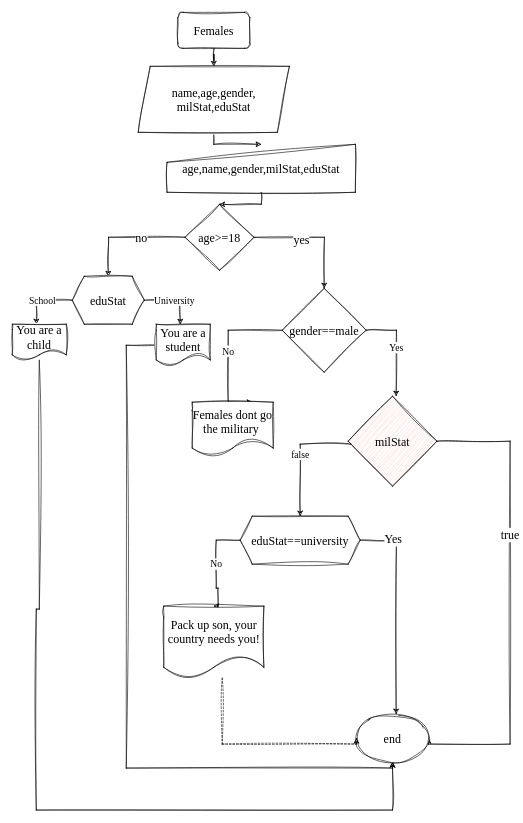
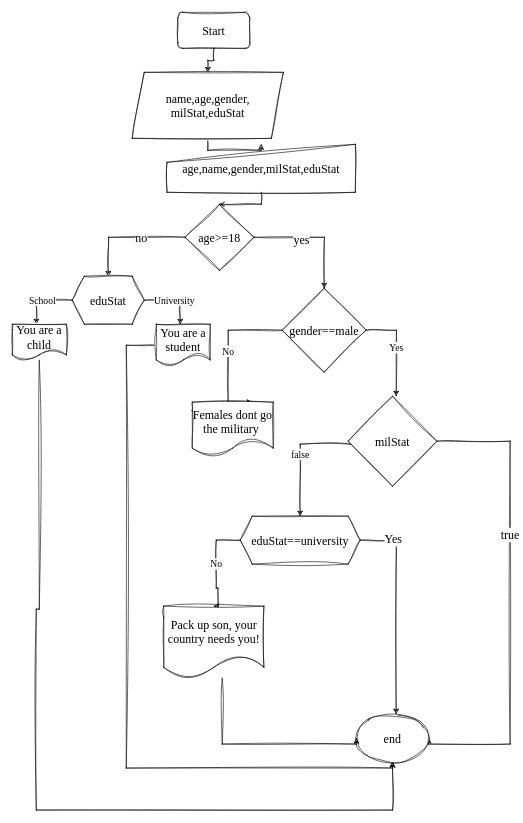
- <mxCell id="3" value="Females" style="rounded=1;whiteSpace=wrap;html=1;sketch=1;hachureGap=4;jiggle=2;curveFitting=1;fontFamily=Architects Daughter;fontSource=https%3A%2F%2Ffonts.googleapis.com%2Fcss%3Ffamily%3DArchitects%2BDaughter;fontSize=20;" vertex="1" parent="1"><mxGeometry x="296" width="120" height="60" as="geometry" y="20" /></mxCell>
+ <mxCell id="3" value="Start" style="rounded=1;whiteSpace=wrap;html=1;sketch=1;hachureGap=4;jiggle=2;curveFitting=1;fontFamily=Architects Daughter;fontSource=https%3A%2F%2Ffonts.googleapis.com%2Fcss%3Ffamily%3DArchitects%2BDaughter;fontSize=20;" vertex="1" parent="1"><mxGeometry x="296" width="120" height="60" as="geometry" y="20" /></mxCell>
- <mxCell id="5" value="name,age,gender,&lt;br&gt;milStat,eduStat" style="shape=parallelogram;perimeter=parallelogramPerimeter;whiteSpace=wrap;html=1;fixedSize=1;sketch=1;hachureGap=4;jiggle=2;curveFitting=1;fontFamily=Architects Daughter;fontSource=https%3A%2F%2Ffonts.googleapis.com%2Fcss%3Ffamily%3DArchitects%2BDaughter;fontSize=20;" vertex="1" parent="1"><mxGeometry x="230" y="110" width="252" height="110" as="geometry" /></mxCell>
+ <mxCell id="5" value="name,age,gender,&lt;br&gt;milStat,eduStat" style="shape=parallelogram;perimeter=parallelogramPerimeter;whiteSpace=wrap;html=1;fixedSize=1;sketch=1;hachureGap=4;jiggle=2;curveFitting=1;fontFamily=Architects Daughter;fontSource=https%3A%2F%2Ffonts.googleapis.com%2Fcss%3Ffamily%3DArchitects%2BDaughter;fontSize=20;" vertex="1" parent="1"><mxGeometry x="220" y="120" width="252" height="110" as="geometry" /></mxCell>
- <mxCell id="6" style="edgeStyle=orthogonalEdgeStyle;rounded=0;sketch=1;hachureGap=4;jiggle=2;curveFitting=1;orthogonalLoop=1;jettySize=auto;html=1;entryX=0.5;entryY=0;entryDx=0;entryDy=0;fontFamily=Architects Daughter;fontSource=https%3A%2F%2Ffonts.googleapis.com%2Fcss%3Ffamily%3DArchitects%2BDaughter;fontSize=16;" edge="1" parent="1" source="7" target="12"><mxGeometry relative="1" as="geometry" /></mxCell>
+ <mxCell id="6" style="edgeStyle=orthogonalEdgeStyle;rounded=0;sketch=1;hachureGap=4;jiggle=2;curveFitting=1;orthogonalLoop=1;jettySize=auto;html=1;entryX=0.5;entryY=0;entryDx=0;entryDy=0;fontFamily=Architects Daughter;fontSource=https%3A%2F%2Ffonts.googleapis.com%2Fcss%3Ffamily%3DArchitects%2BDaughter;fontSize=16;endArrow=open;" edge="1" parent="1" source="7" target="12"><mxGeometry relative="1" as="geometry" /></mxCell>
- <mxCell id="31" value="milStat" style="rhombus;whiteSpace=wrap;html=1;sketch=1;hachureGap=4;jiggle=2;curveFitting=1;fontFamily=Architects Daughter;fontSource=https%3A%2F%2Ffonts.googleapis.com%2Fcss%3Ffamily%3DArchitects%2BDaughter;fontSize=20;fillColor=#f8cecc;" vertex="1" parent="1"><mxGeometry x="580" y="660" width="148" height="150" as="geometry" /></mxCell>
+ <mxCell id="31" value="milStat" style="rhombus;whiteSpace=wrap;html=1;sketch=1;hachureGap=4;jiggle=2;curveFitting=1;fontFamily=Architects Daughter;fontSource=https%3A%2F%2Ffonts.googleapis.com%2Fcss%3Ffamily%3DArchitects%2BDaughter;fontSize=20;" vertex="1" parent="1"><mxGeometry x="580" y="660" width="148" height="150" as="geometry" /></mxCell>
- <mxCell id="33" style="edgeStyle=orthogonalEdgeStyle;rounded=0;sketch=1;hachureGap=4;jiggle=2;curveFitting=1;orthogonalLoop=1;jettySize=auto;html=1;entryX=0;entryY=0.5;entryDx=0;entryDy=0;fontFamily=Architects Daughter;fontSource=https%3A%2F%2Ffonts.googleapis.com%2Fcss%3Ffamily%3DArchitects%2BDaughter;fontSize=16;dashed=1;" edge="1" parent="1" source="34" target="32"><mxGeometry relative="1" as="geometry"><Array as="points"><mxPoint x="370" y="1240" /></Array></mxGeometry></mxCell>
+ <mxCell id="33" style="edgeStyle=orthogonalEdgeStyle;rounded=0;sketch=1;hachureGap=4;jiggle=2;curveFitting=1;orthogonalLoop=1;jettySize=auto;html=1;entryX=0;entryY=0.5;entryDx=0;entryDy=0;fontFamily=Architects Daughter;fontSource=https%3A%2F%2Ffonts.googleapis.com%2Fcss%3Ffamily%3DArchitects%2BDaughter;fontSize=16;" edge="1" parent="1" source="34" target="32"><mxGeometry relative="1" as="geometry"><Array as="points"><mxPoint x="370" y="1240" /></Array></mxGeometry></mxCell>
